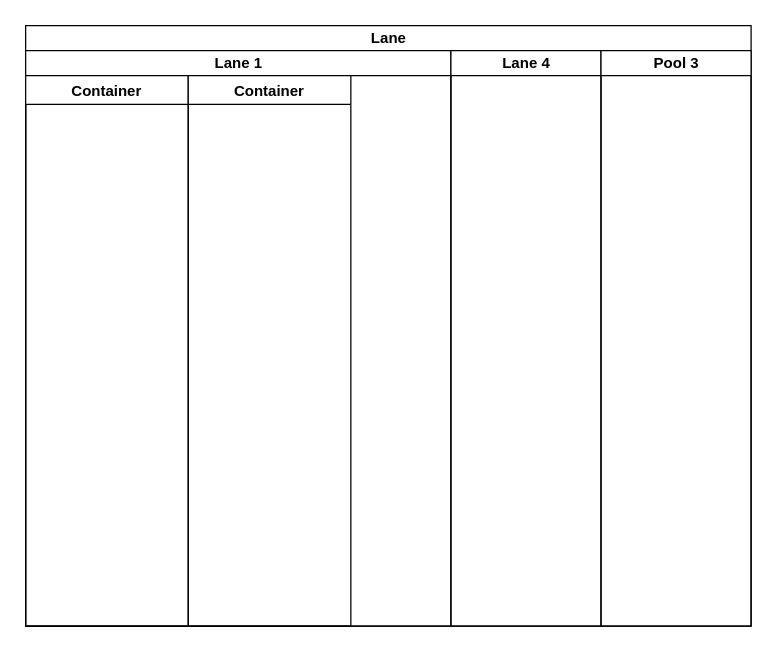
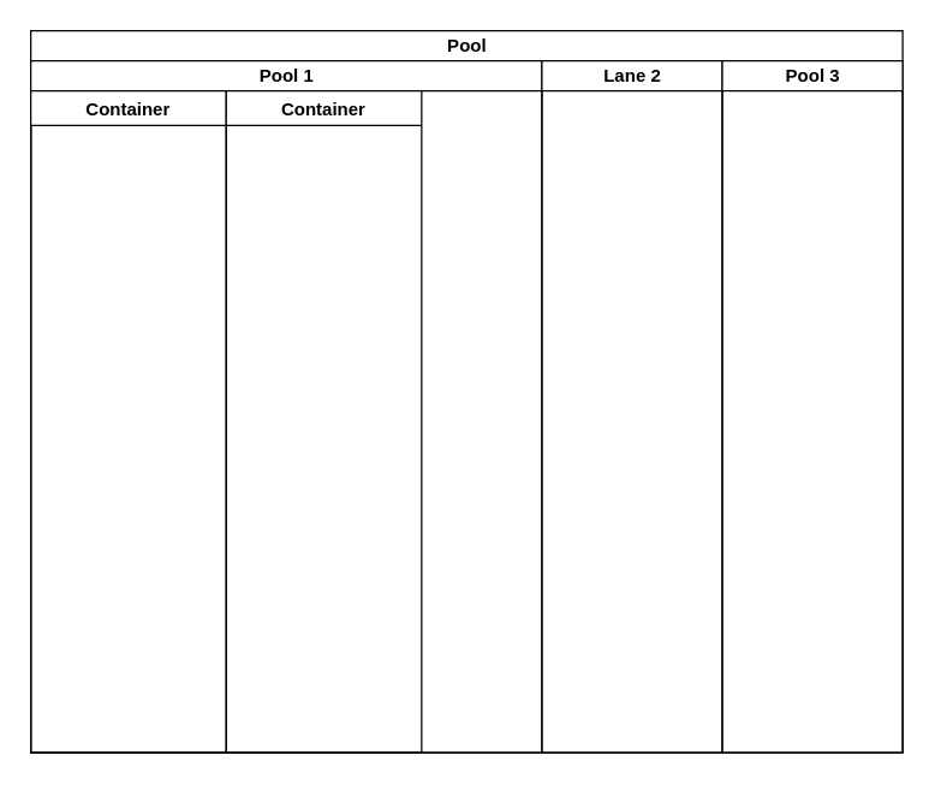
- <mxCell id="2" value="Lane" style="swimlane;childLayout=stackLayout;resizeParent=1;resizeParentMax=0;startSize=20;html=1;" vertex="1" parent="1"><mxGeometry x="20" y="20" width="580" height="480" as="geometry" /></mxCell>
+ <mxCell id="2" value="Pool" style="swimlane;childLayout=stackLayout;resizeParent=1;resizeParentMax=0;startSize=20;html=1;" vertex="1" parent="1"><mxGeometry x="20" y="20" width="580" height="480" as="geometry" /></mxCell>
- <mxCell id="3" value="Lane 1" style="swimlane;startSize=20;html=1;" vertex="1" parent="2"><mxGeometry y="20" width="340" height="460" as="geometry" /></mxCell>
+ <mxCell id="3" value="Pool 1" style="swimlane;startSize=20;html=1;" vertex="1" parent="2"><mxGeometry y="20" width="340" height="460" as="geometry" /></mxCell>
- <mxCell id="6" value="Lane 4" style="swimlane;startSize=20;html=1;" vertex="1" parent="2"><mxGeometry x="340" y="20" width="120" height="460" as="geometry" /></mxCell>
+ <mxCell id="6" value="Lane 2" style="swimlane;startSize=20;html=1;" vertex="1" parent="2"><mxGeometry x="340" y="20" width="120" height="460" as="geometry" /></mxCell>
